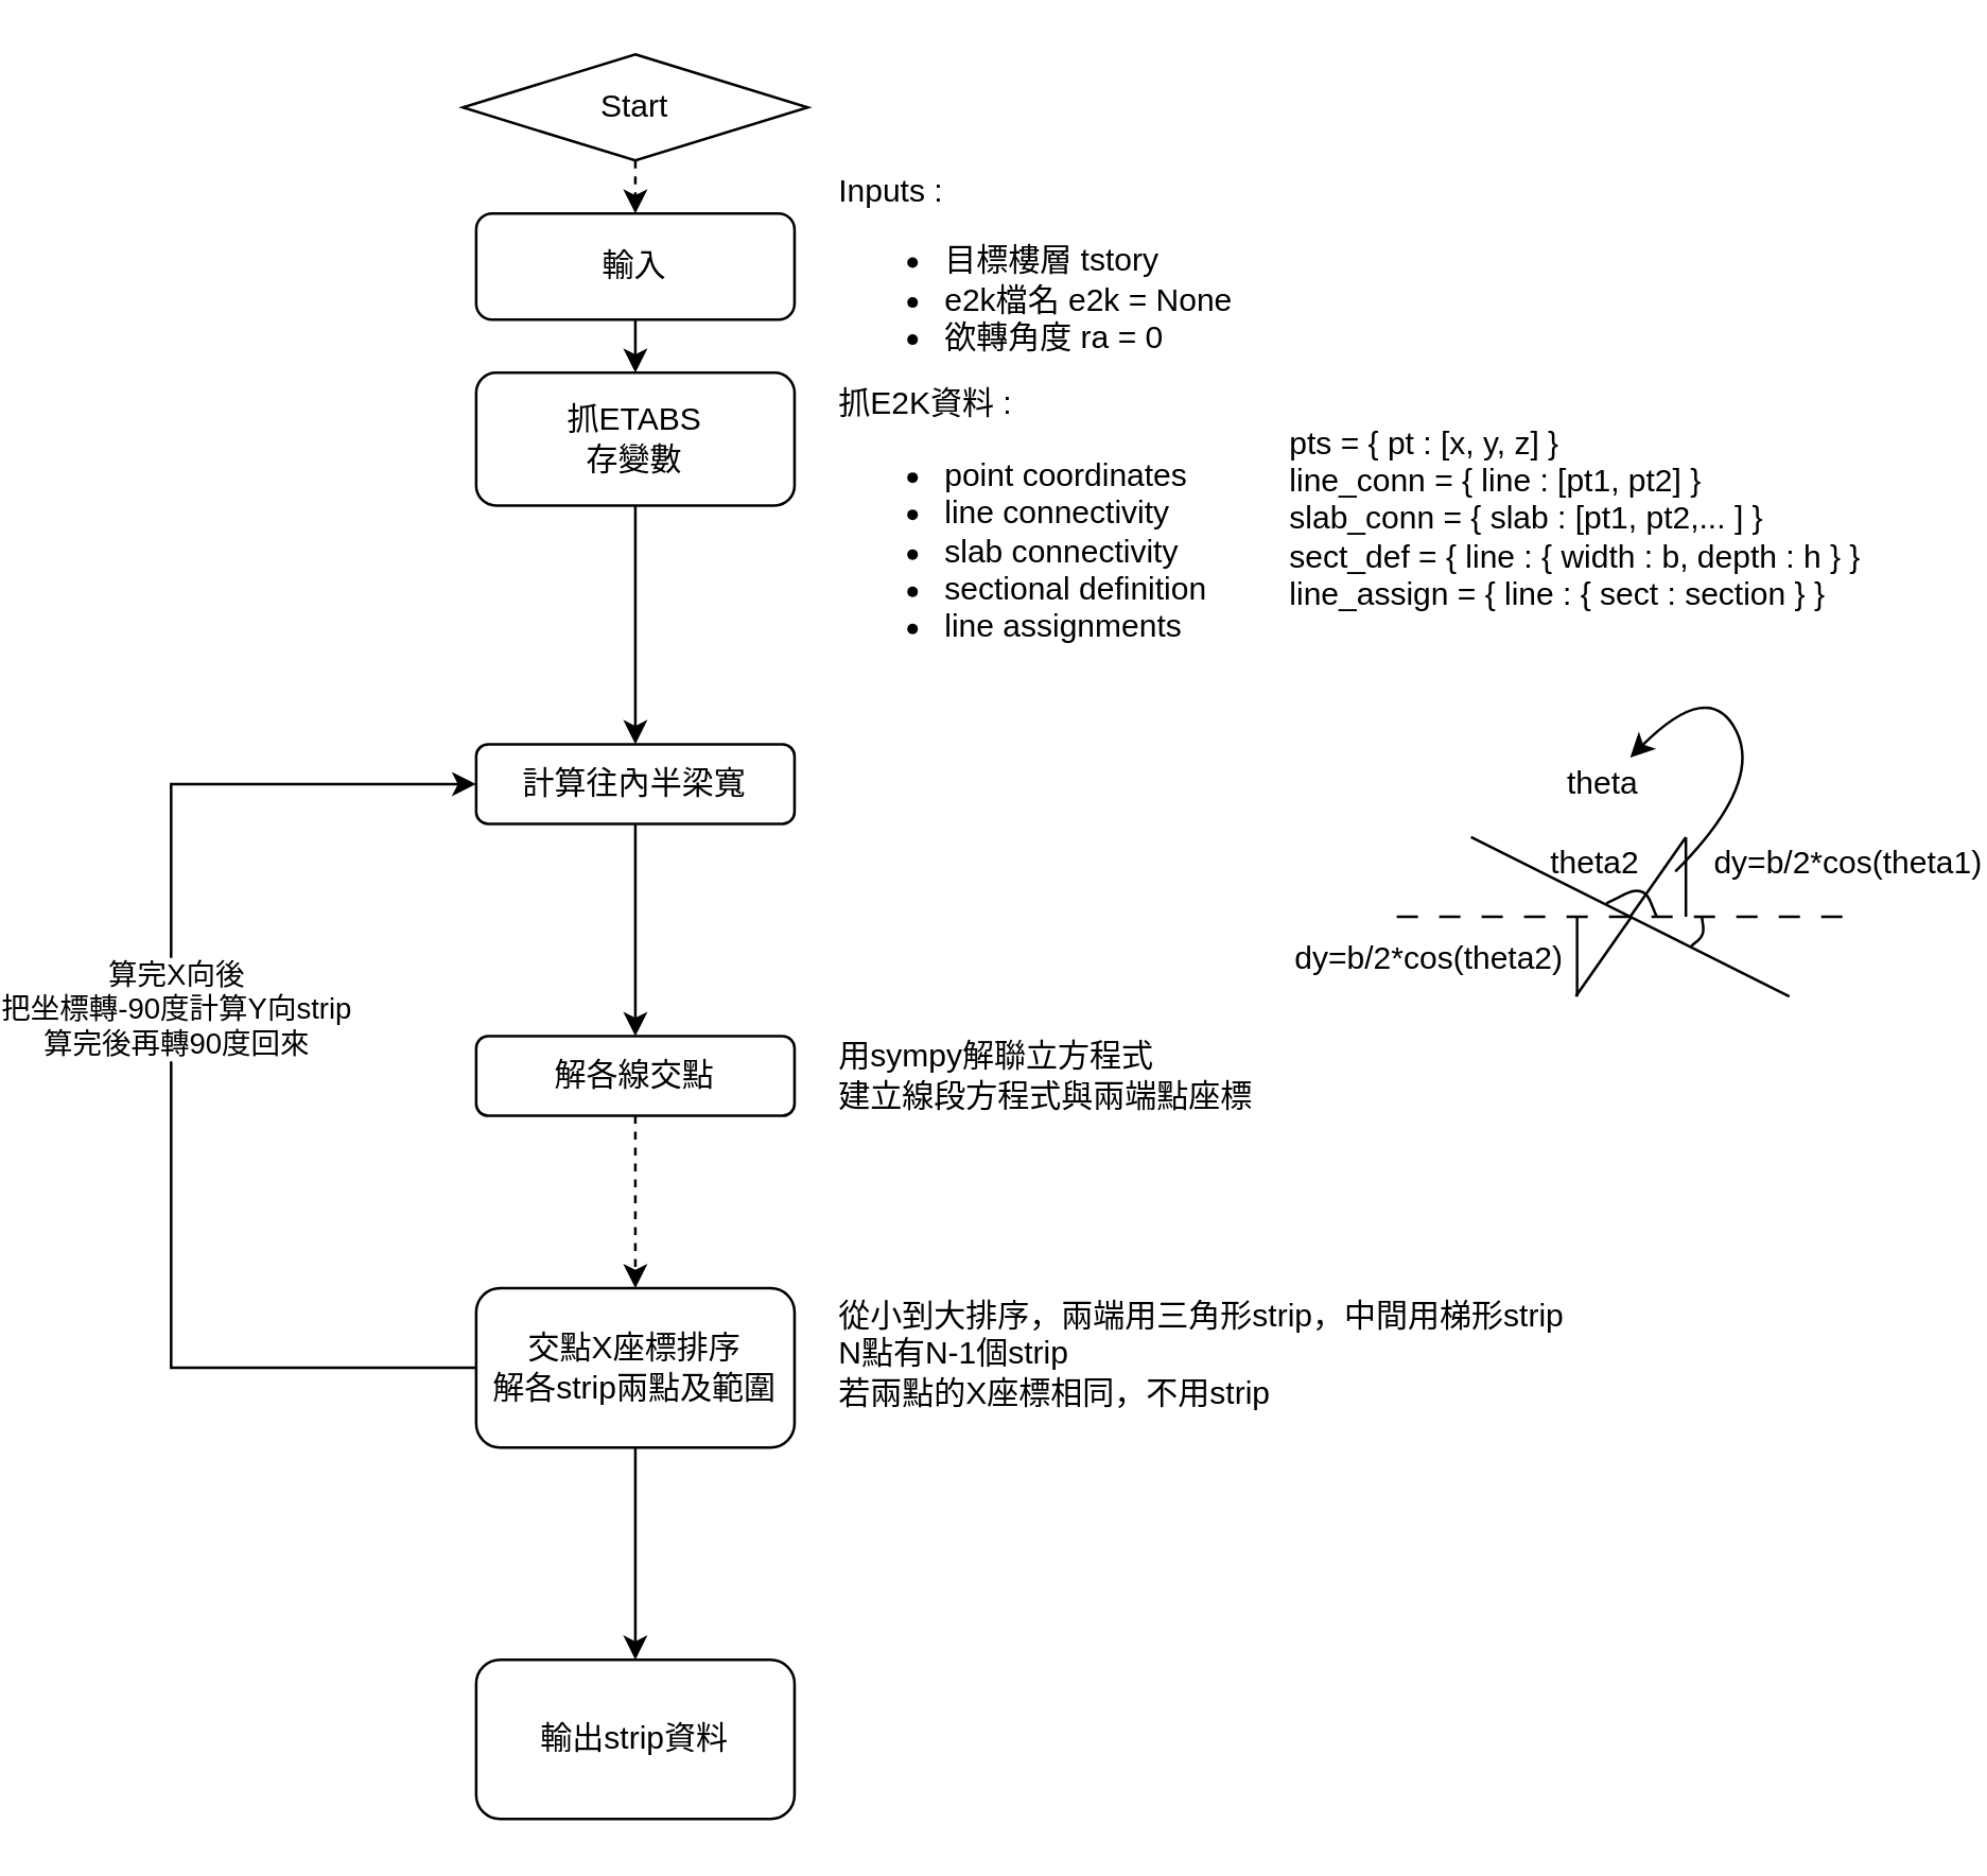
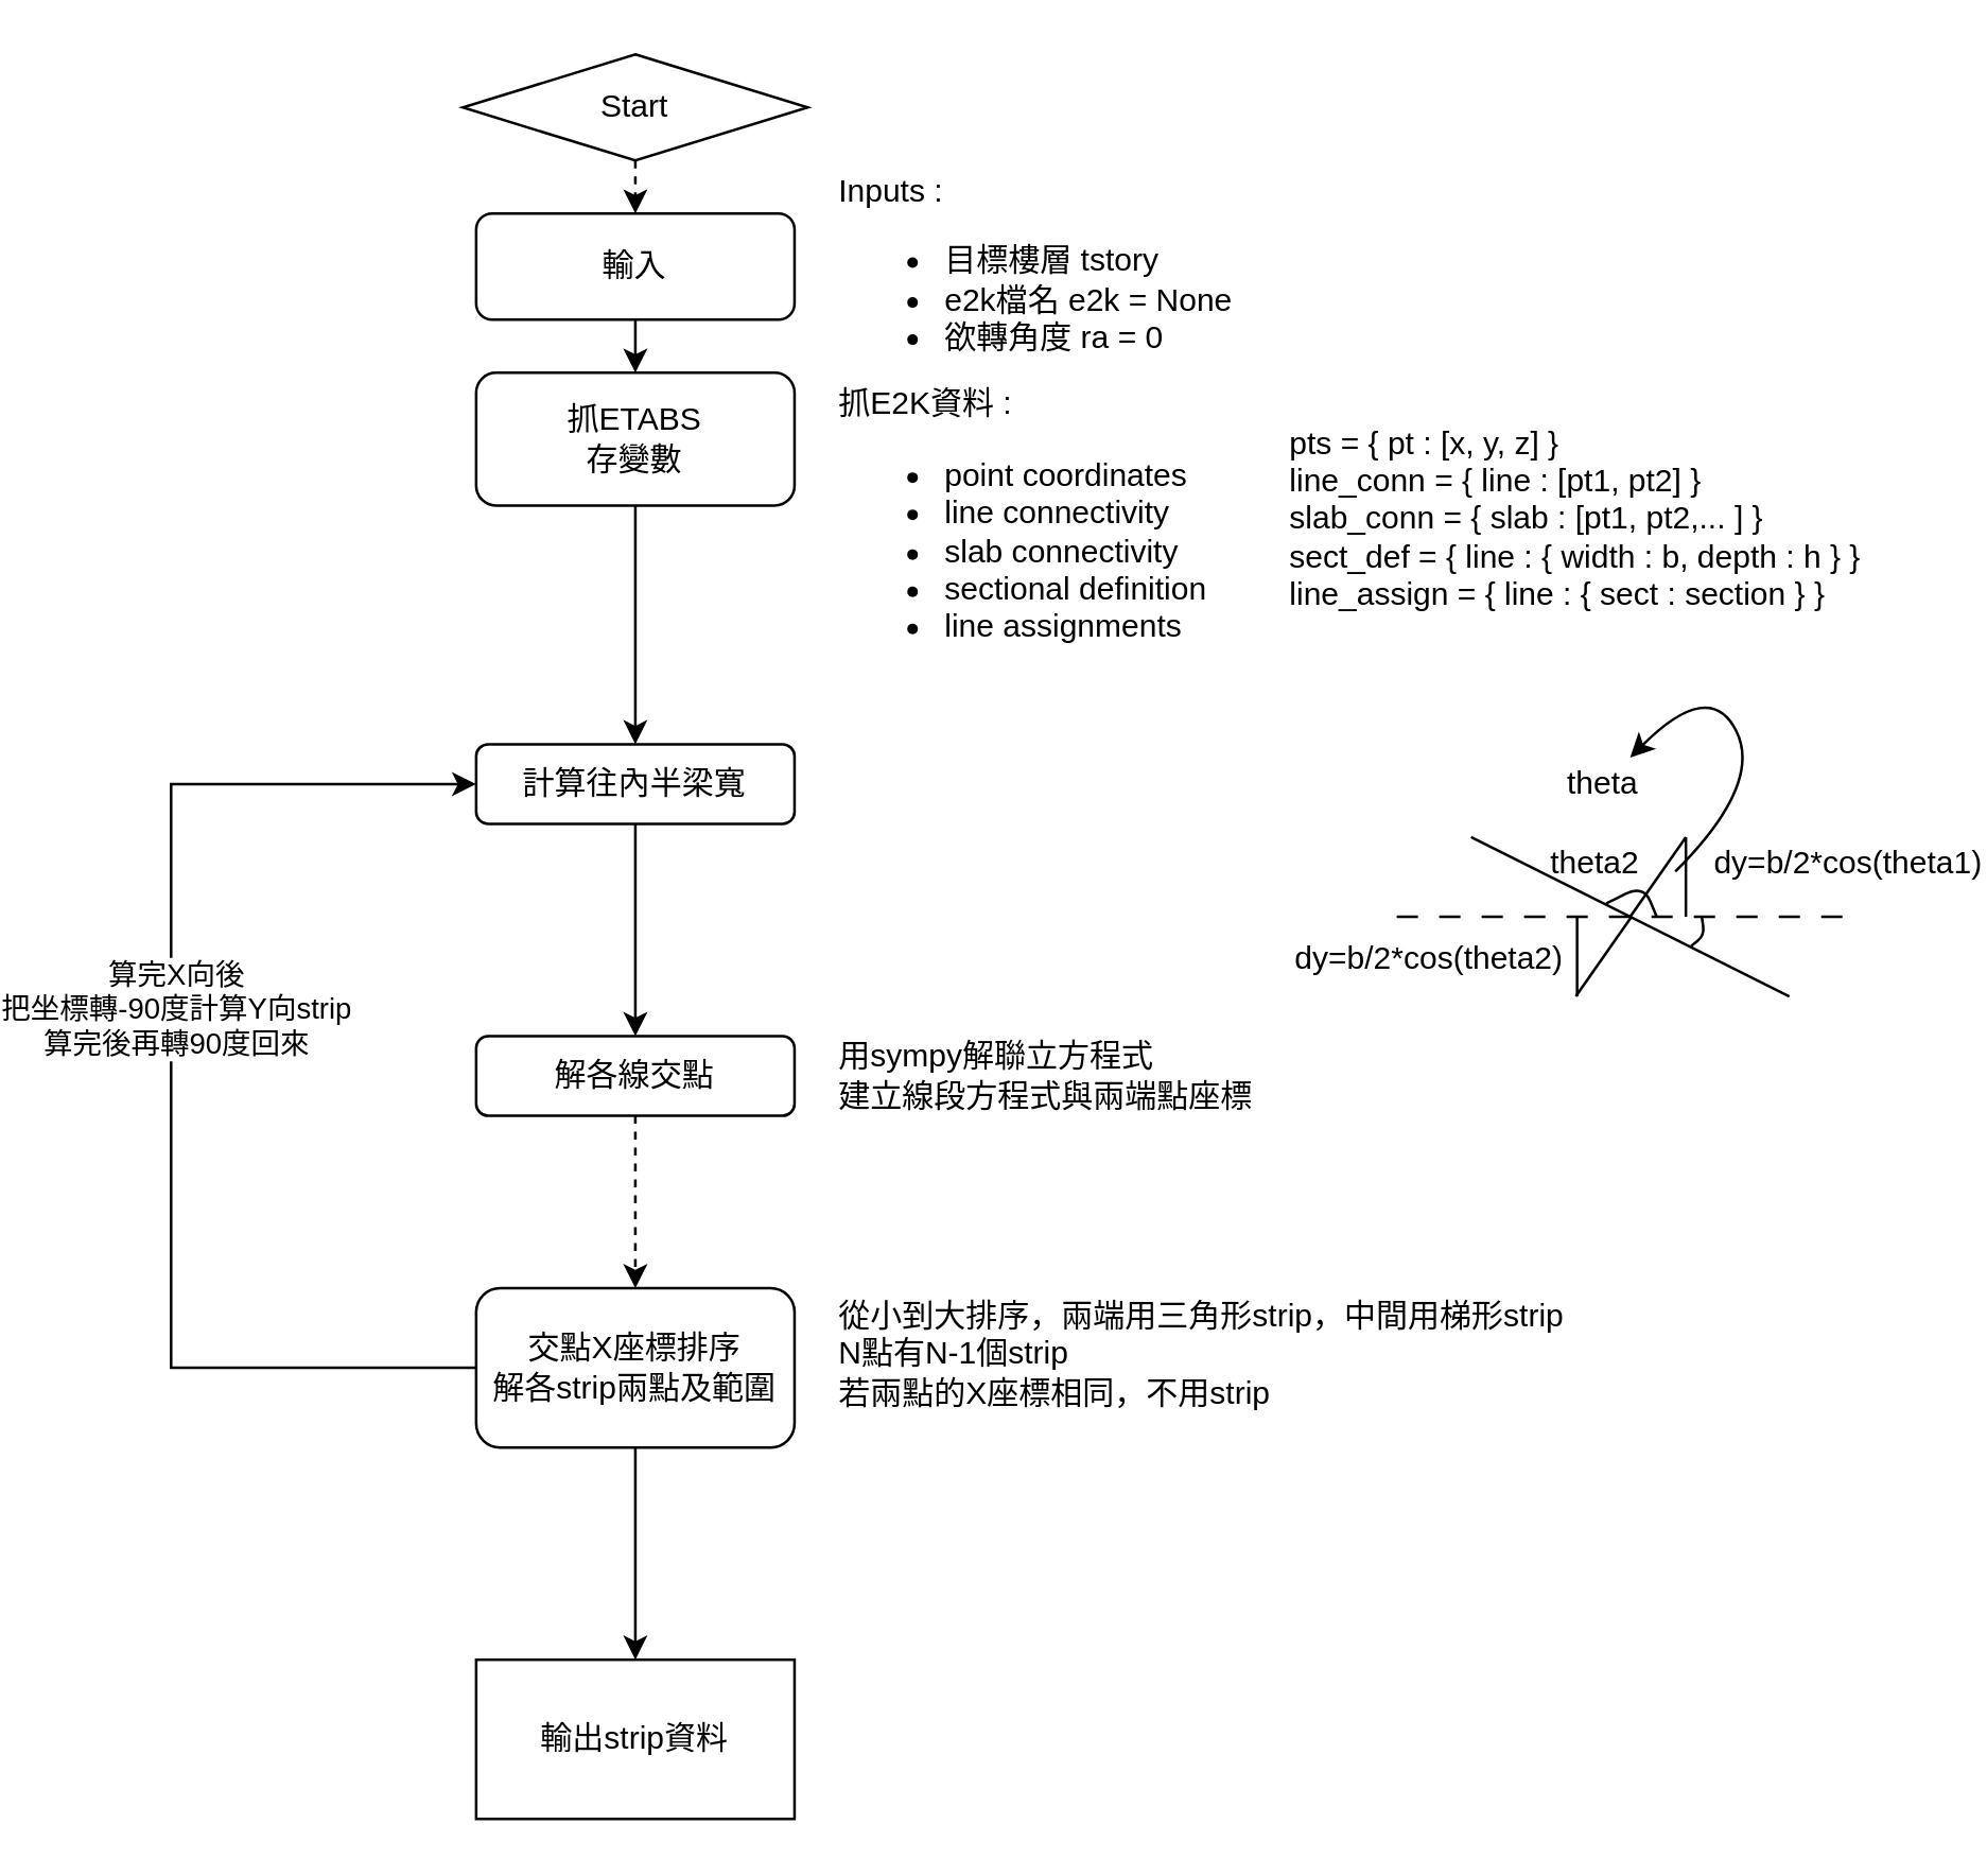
- <mxCell id="35" value="輸出strip資料" style="whiteSpace=wrap;html=1;rounded=1;" parent="1" vertex="1"><mxGeometry x="135" y="625" width="120" height="60" as="geometry" /></mxCell>
+ <mxCell id="35" value="輸出strip資料" style="whiteSpace=wrap;html=1;rounded=0;" parent="1" vertex="1"><mxGeometry x="135" y="625" width="120" height="60" as="geometry" /></mxCell>
